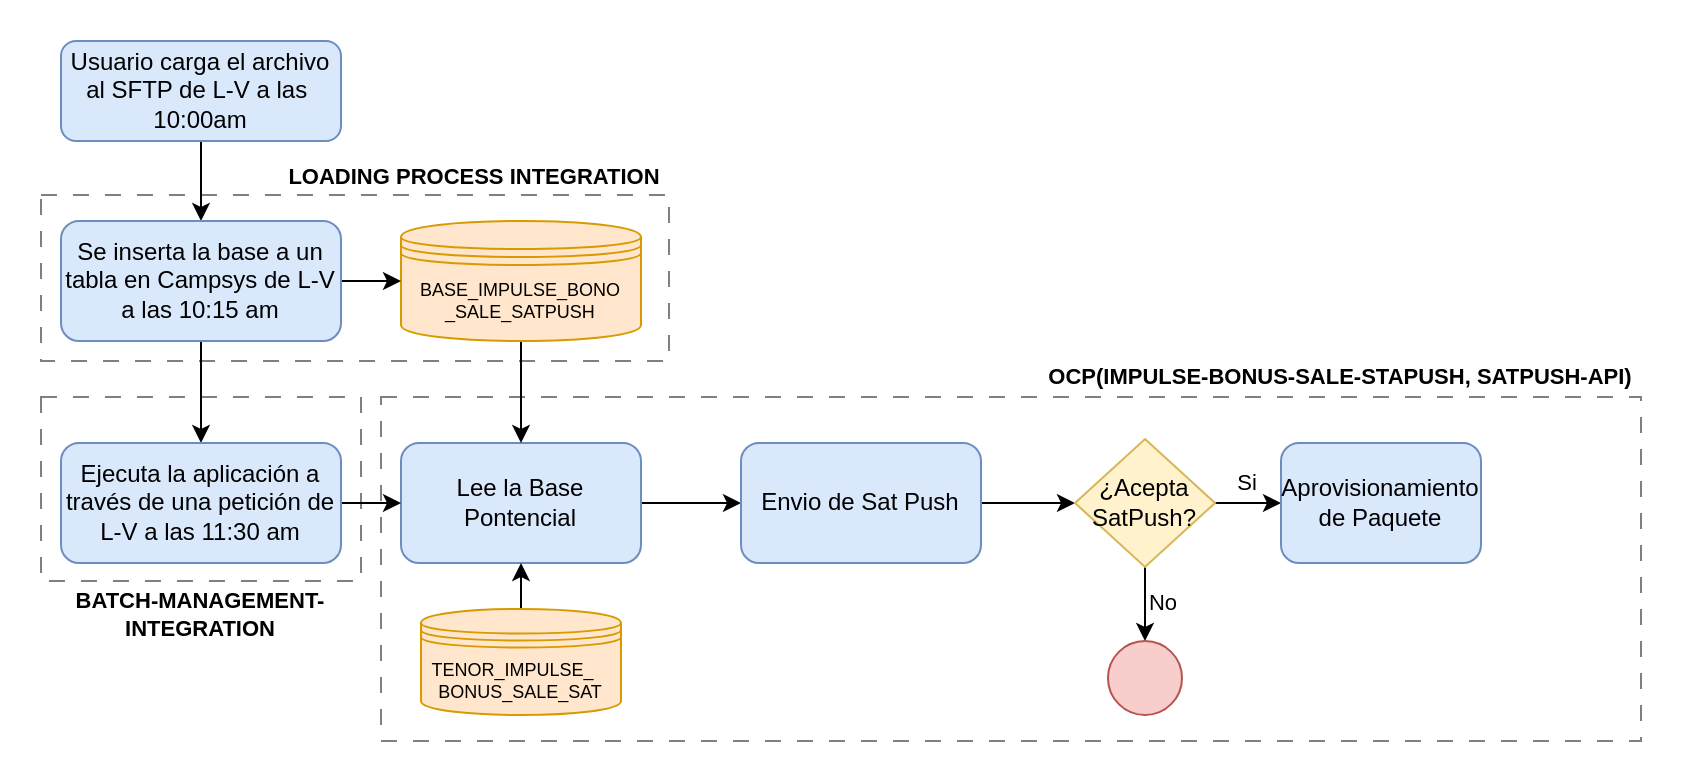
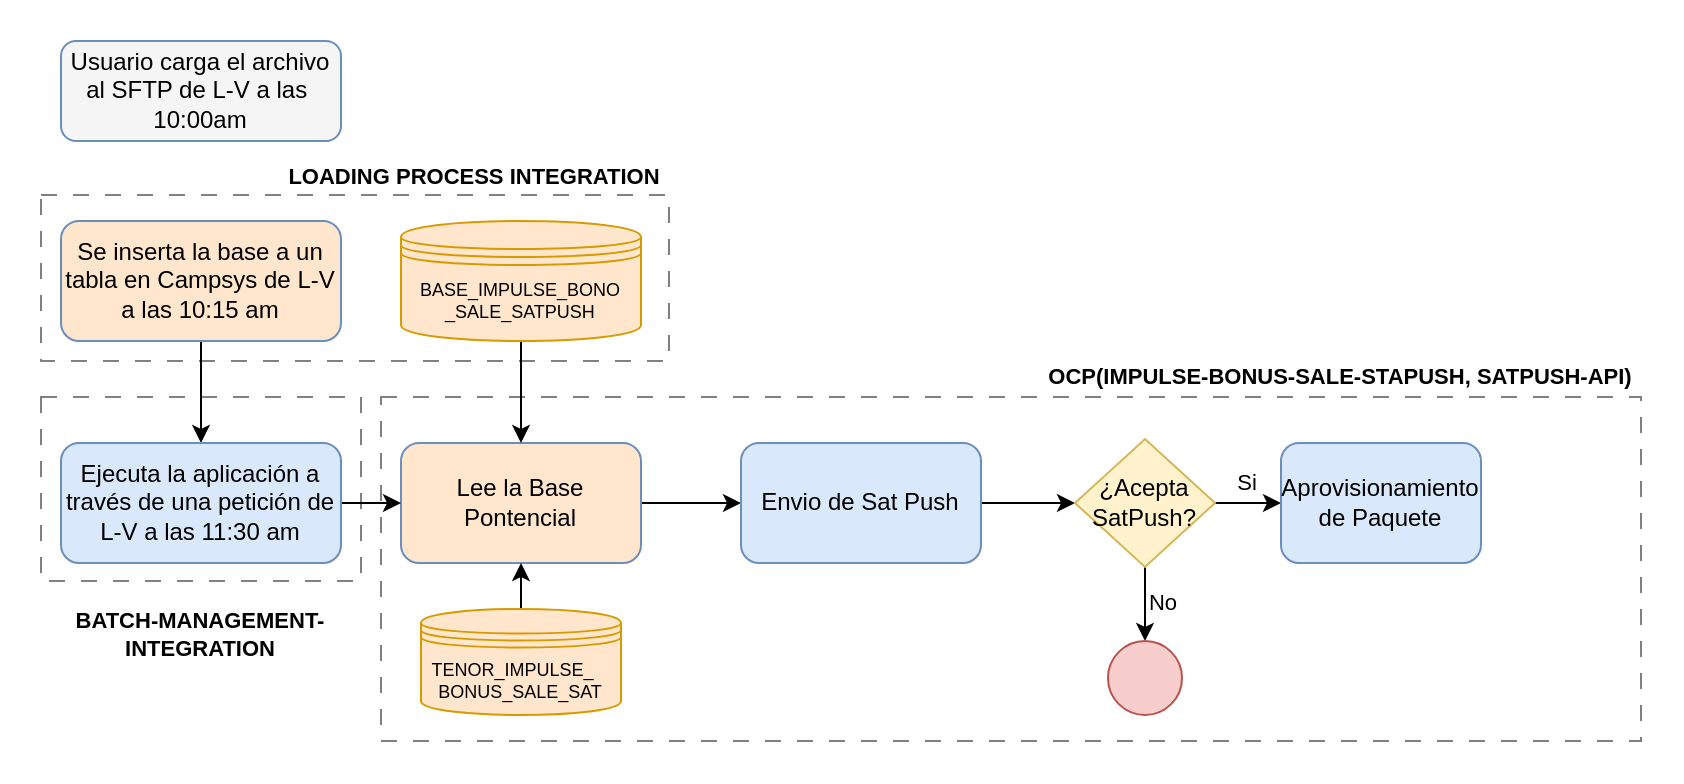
- <mxCell id="19" value="Usuario carga el archivo al SFTP de L-V a las&amp;nbsp; 10:00am" style="rounded=1;whiteSpace=wrap;html=1;fillColor=#dae8fc;strokeColor=#6c8ebf;" vertex="1" parent="1"><mxGeometry x="30" y="20" width="140" height="50" as="geometry" /></mxCell>
+ <mxCell id="19" value="Usuario carga el archivo al SFTP de L-V a las&amp;nbsp; 10:00am" style="rounded=1;whiteSpace=wrap;html=1;fillColor=#f5f5f5;strokeColor=#6c8ebf;" vertex="1" parent="1"><mxGeometry x="30" y="20" width="140" height="50" as="geometry" /></mxCell>
- <mxCell id="18" style="edgeStyle=orthogonalEdgeStyle;rounded=0;orthogonalLoop=1;jettySize=auto;html=1;exitX=0.5;exitY=1;exitDx=0;exitDy=0;entryX=0.5;entryY=0;entryDx=0;entryDy=0;" edge="1" parent="1" source="19" target="22"><mxGeometry relative="1" as="geometry" /></mxCell>
- <mxCell id="22" value="Se inserta la base a un tabla en Campsys de L-V a las 10:15 am" style="rounded=1;whiteSpace=wrap;html=1;fillColor=#dae8fc;strokeColor=#6c8ebf;" vertex="1" parent="1"><mxGeometry x="30" y="110" width="140" height="60" as="geometry" /></mxCell>
+ <mxCell id="22" value="Se inserta la base a un tabla en Campsys de L-V a las 10:15 am" style="rounded=1;whiteSpace=wrap;html=1;fillColor=#ffe6cc;strokeColor=#6c8ebf;" vertex="1" parent="1"><mxGeometry x="30" y="110" width="140" height="60" as="geometry" /></mxCell>
- <mxCell id="20" style="edgeStyle=orthogonalEdgeStyle;rounded=0;orthogonalLoop=1;jettySize=auto;html=1;exitX=1;exitY=0.5;exitDx=0;exitDy=0;" edge="1" parent="1" source="22" target="8"><mxGeometry relative="1" as="geometry" /></mxCell>
- <mxCell id="6" value="Lee la Base Pontencial" style="rounded=1;whiteSpace=wrap;html=1;fillColor=#dae8fc;strokeColor=#6c8ebf;" vertex="1" parent="1"><mxGeometry x="200" y="221" width="120" height="60" as="geometry" /></mxCell>
+ <mxCell id="6" value="Lee la Base Pontencial" style="rounded=1;whiteSpace=wrap;html=1;fillColor=#ffe6cc;strokeColor=#6c8ebf;" vertex="1" parent="1"><mxGeometry x="200" y="221" width="120" height="60" as="geometry" /></mxCell>
- <mxCell id="27" value="BATCH-MANAGEMENT-INTEGRATION" style="text;html=1;strokeColor=none;fillColor=none;align=center;verticalAlign=middle;whiteSpace=wrap;rounded=0;fontStyle=1;fontSize=11;" vertex="1" parent="1"><mxGeometry x="20" y="292" width="160" height="30" as="geometry" /></mxCell>
+ <mxCell id="27" value="BATCH-MANAGEMENT-INTEGRATION" style="text;html=1;strokeColor=none;fillColor=none;align=center;verticalAlign=middle;whiteSpace=wrap;rounded=0;fontStyle=1;fontSize=11;" vertex="1" parent="1"><mxGeometry x="20" y="302" width="160" height="30" as="geometry" /></mxCell>
